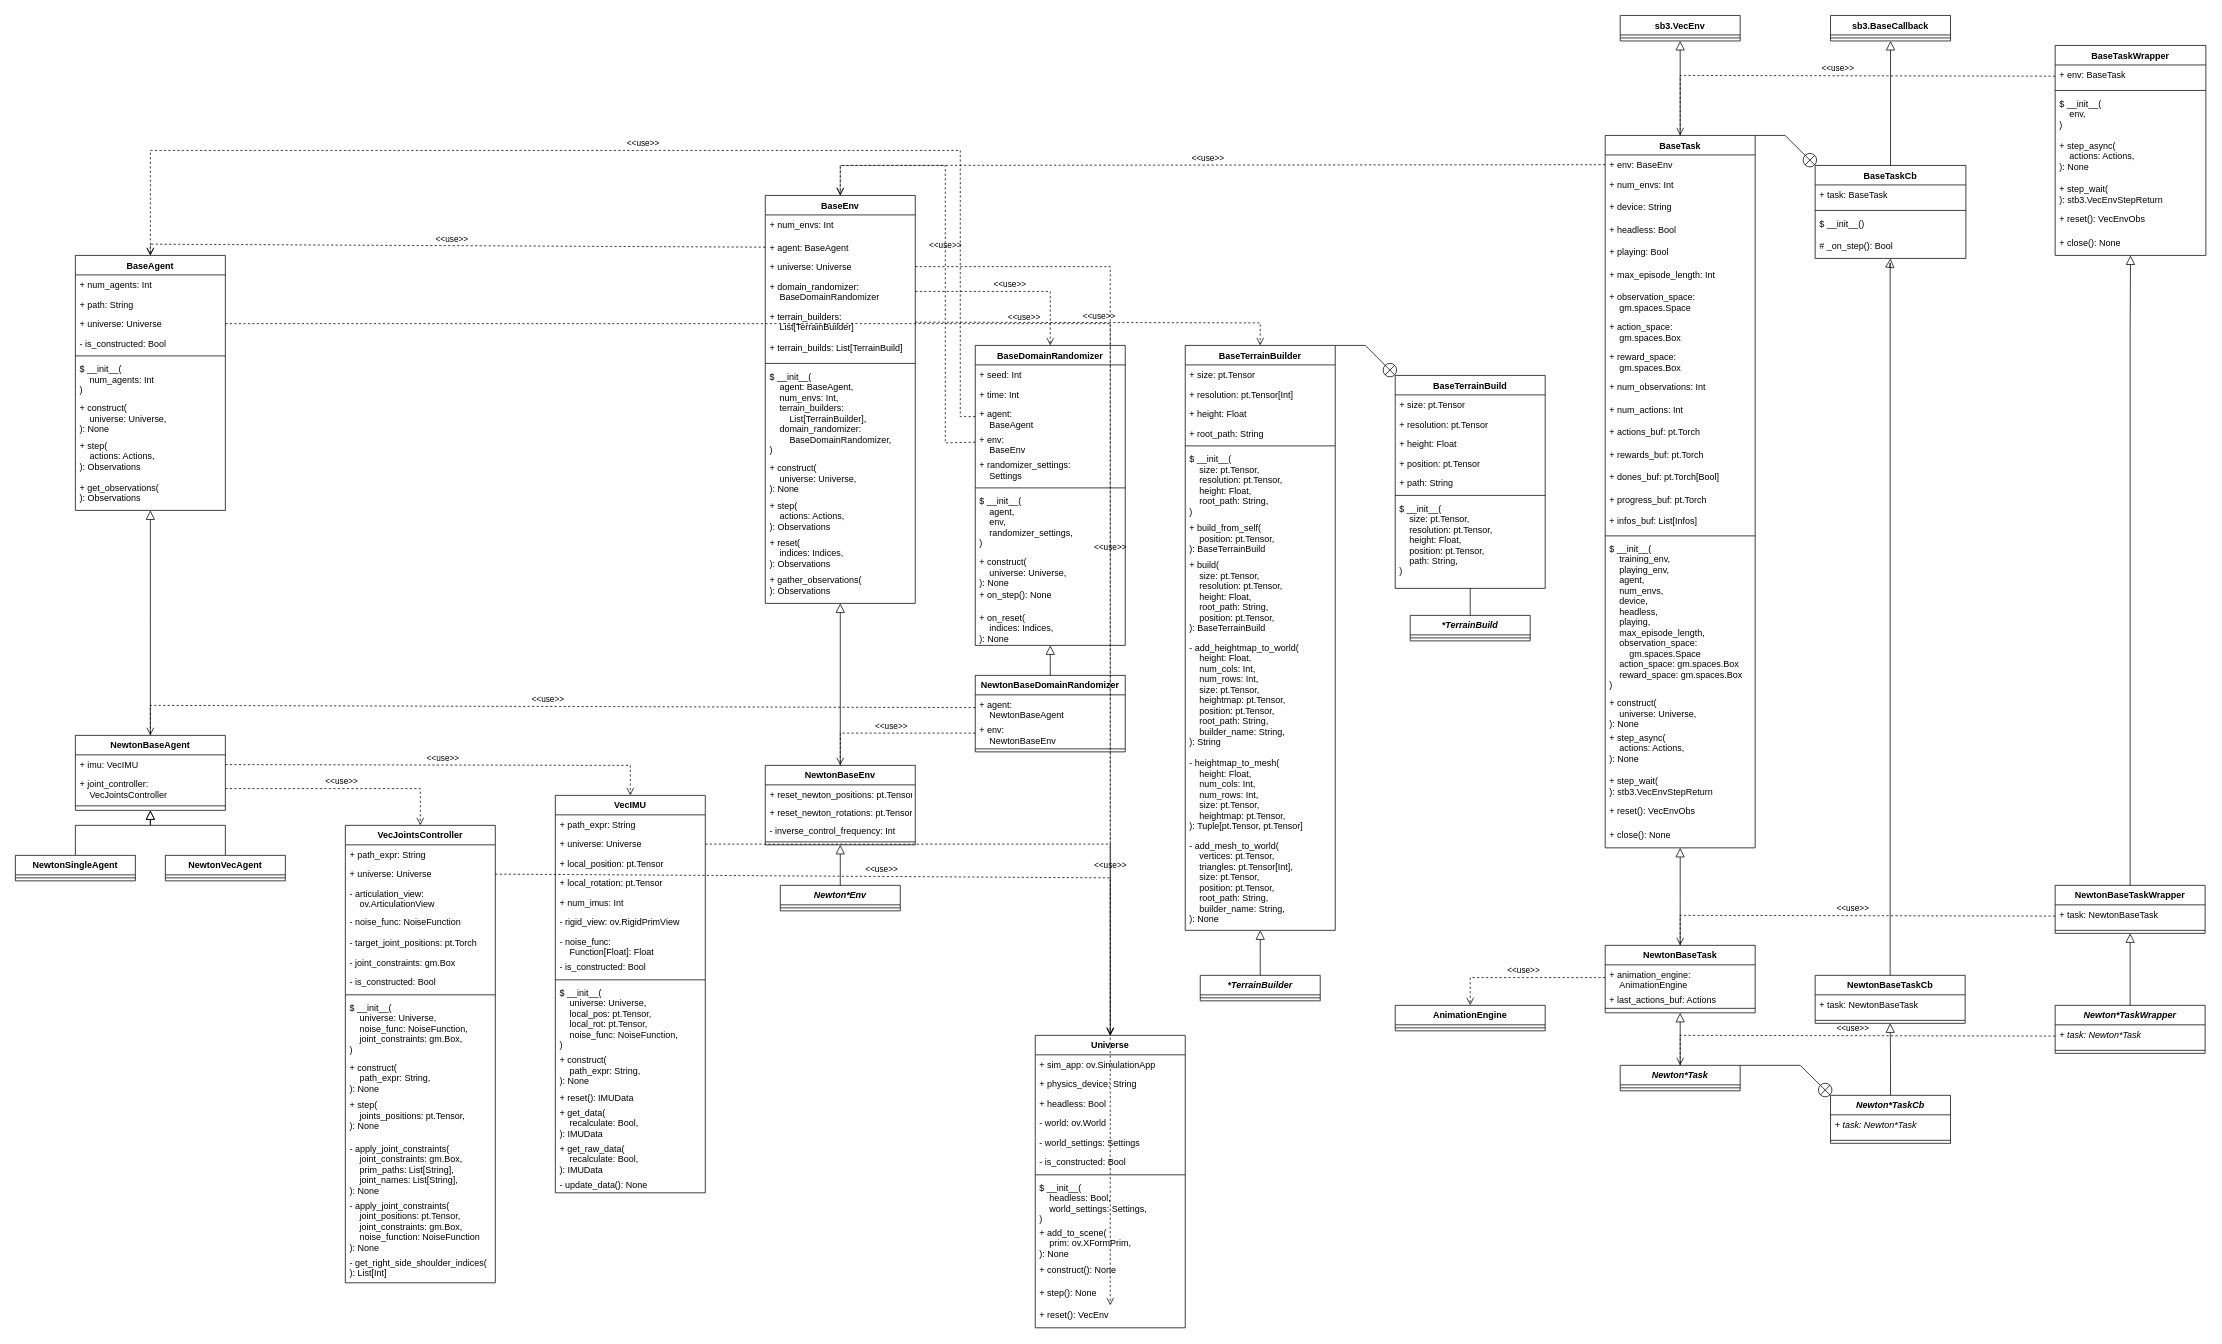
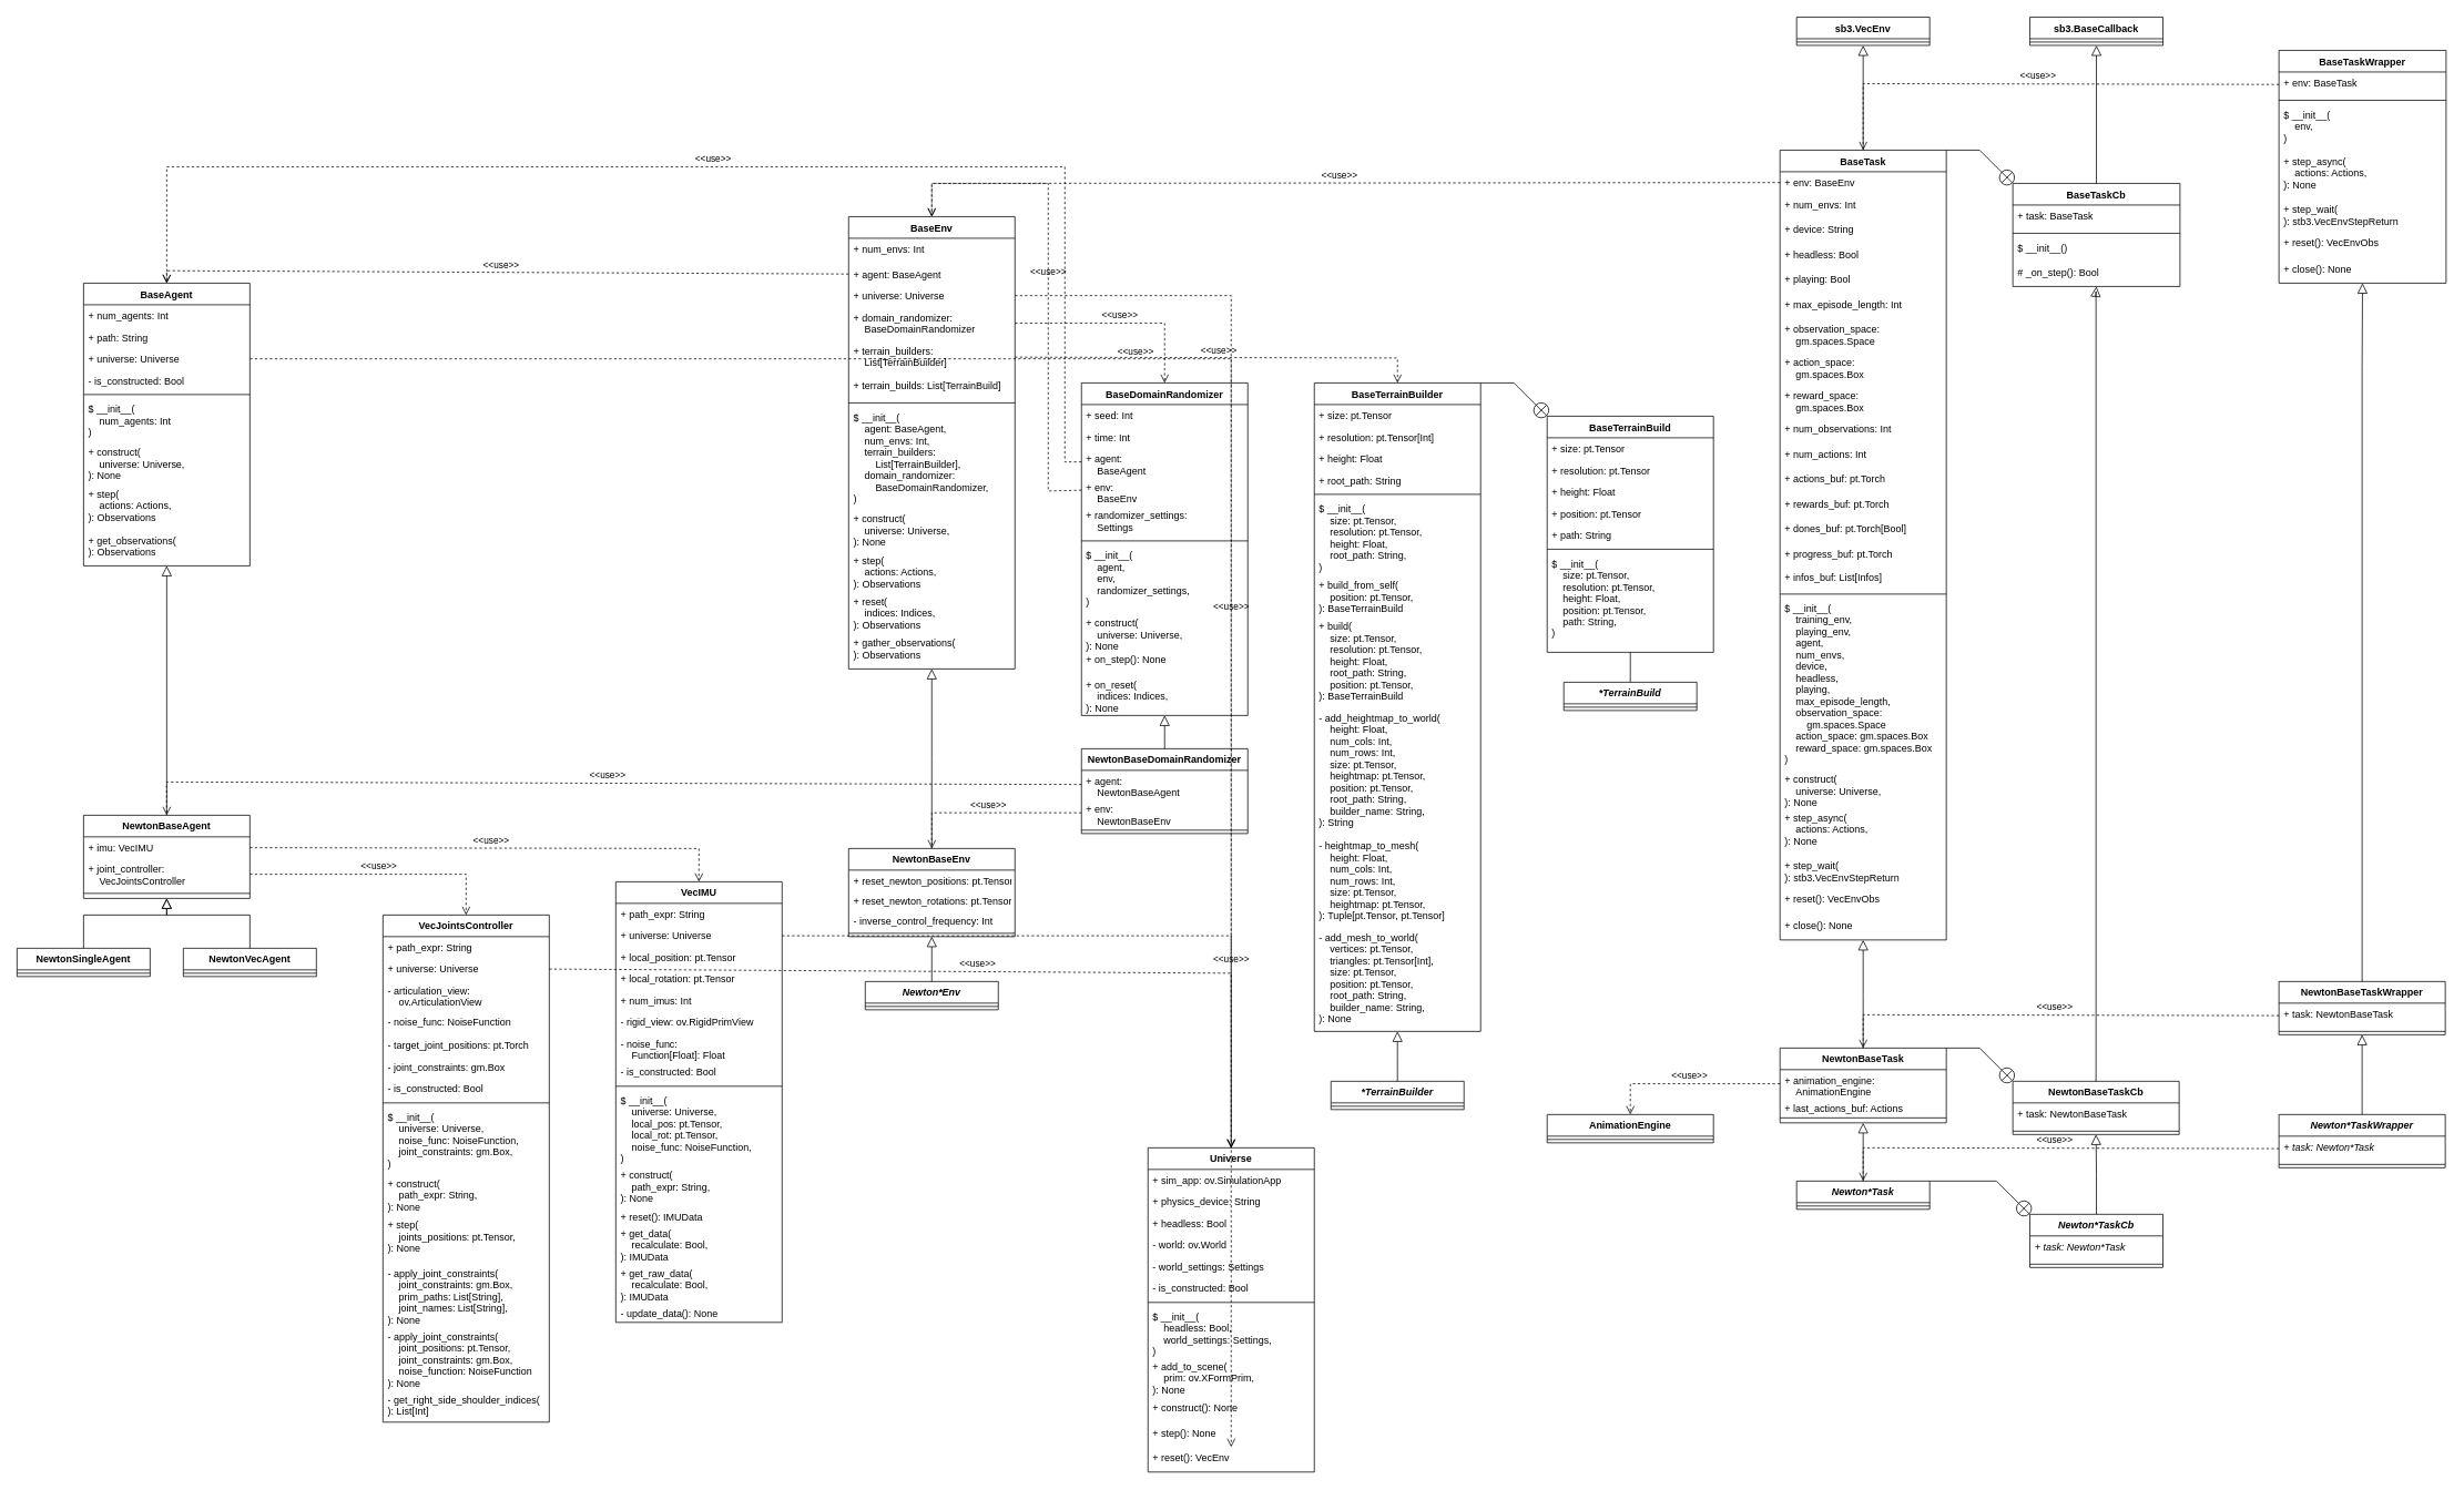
+ <mxCell id="166" value="" style="endArrow=circlePlus;startArrow=none;endFill=0;startFill=0;endSize=8;html=1;labelBackgroundColor=none;rounded=0;exitX=1;exitY=0;exitDx=0;exitDy=0;entryX=0;entryY=0;entryDx=0;entryDy=0;" parent="1" source="148" target="162" edge="1"><mxGeometry width="160" relative="1" as="geometry"><mxPoint x="2350" y="1240" as="sourcePoint" /><mxPoint x="2550" y="1240" as="targetPoint" /><Array as="points"><mxPoint x="2380" y="1260" /></Array></mxGeometry></mxCell>
